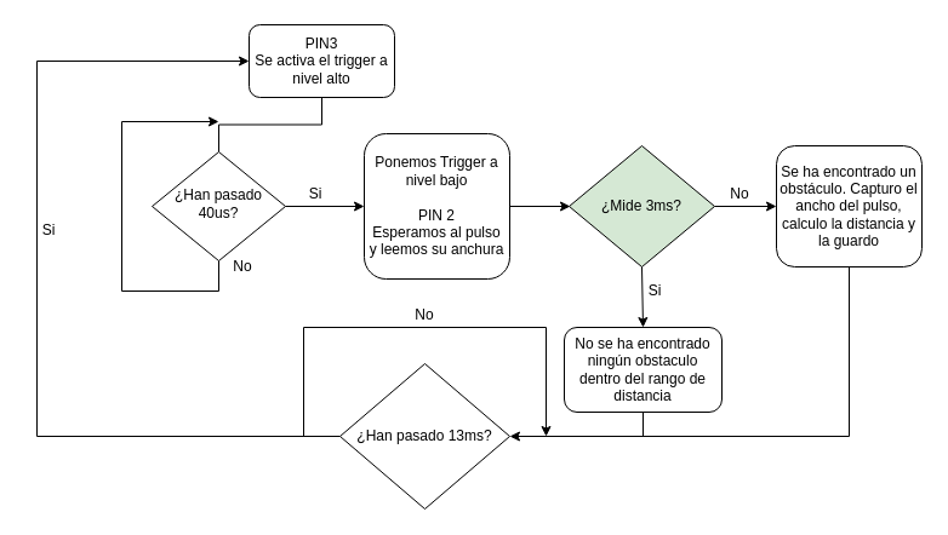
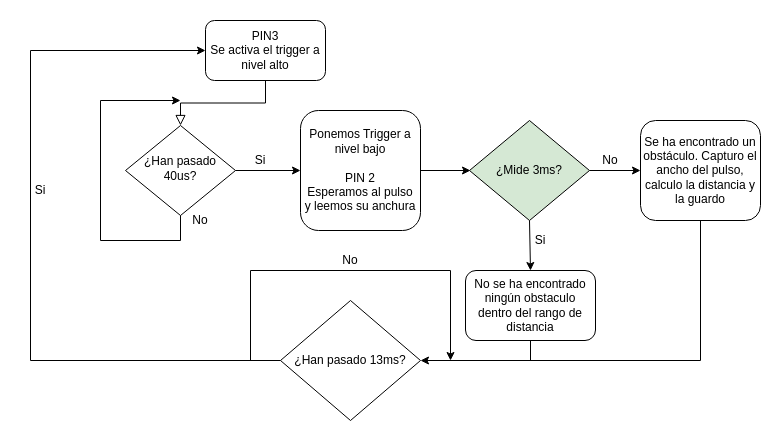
- <mxCell id="2" value="" style="rounded=0;html=1;jettySize=auto;orthogonalLoop=1;fontSize=11;endArrow=none;endFill=0;endSize=8;strokeWidth=1;shadow=0;labelBackgroundColor=none;edgeStyle=orthogonalEdgeStyle;" parent="1" source="3" target="4" edge="1"><mxGeometry relative="1" as="geometry" /></mxCell>
+ <mxCell id="2" value="" style="rounded=0;html=1;jettySize=auto;orthogonalLoop=1;fontSize=11;endArrow=block;endFill=0;endSize=8;strokeWidth=1;shadow=0;labelBackgroundColor=none;edgeStyle=orthogonalEdgeStyle;" parent="1" source="3" target="4" edge="1"><mxGeometry relative="1" as="geometry" /></mxCell>
